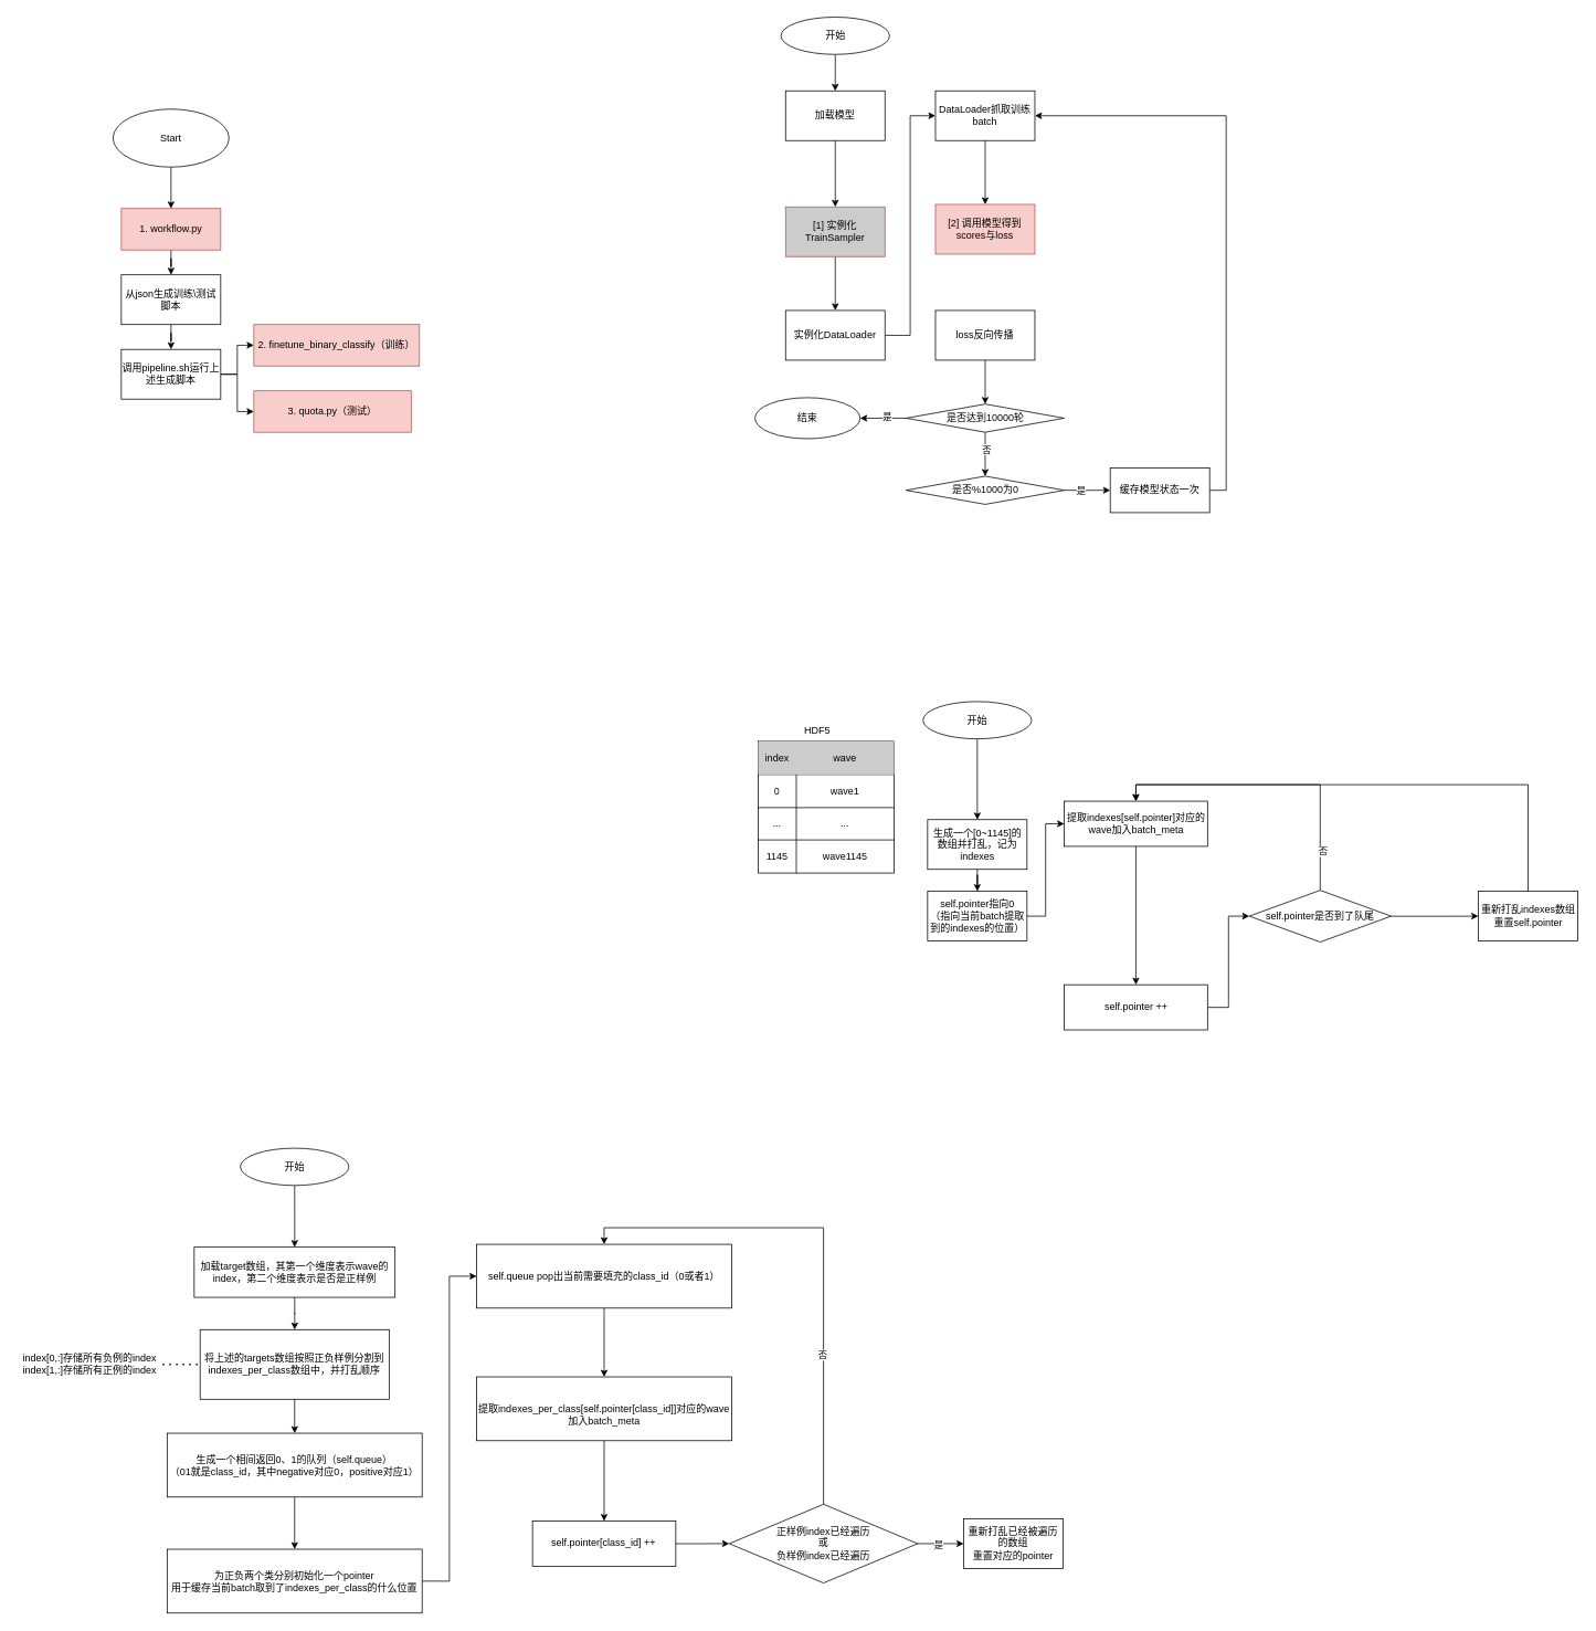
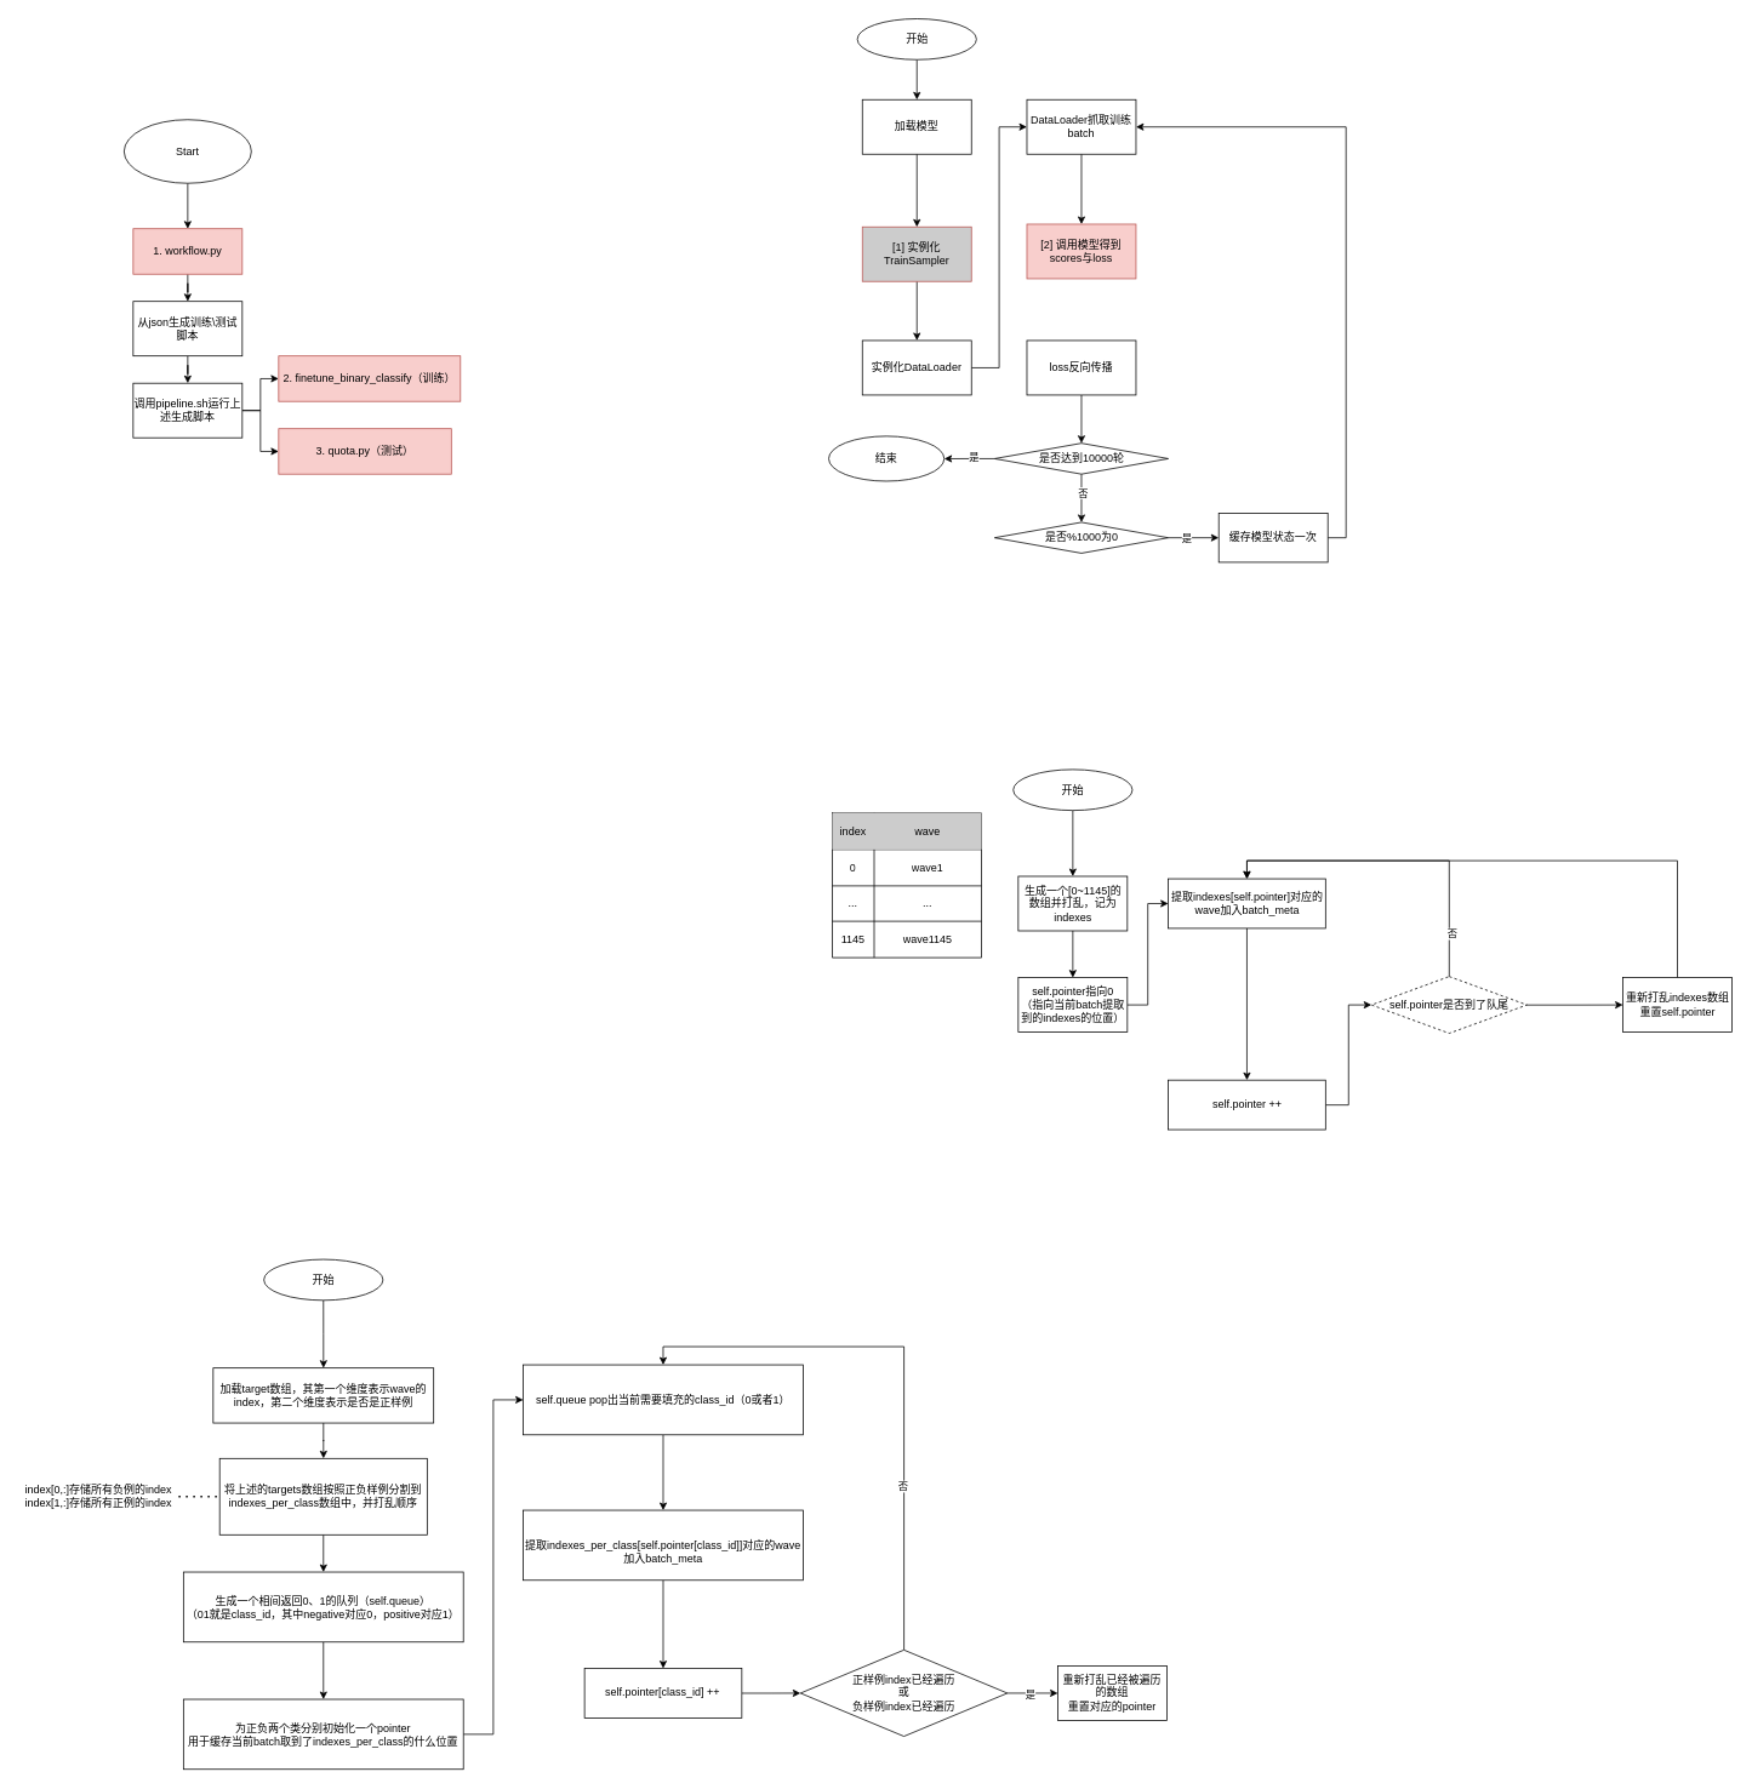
- <mxCell id="54" value="HDF5" style="text;html=1;align=center;verticalAlign=middle;resizable=0;points=[];autosize=1;strokeColor=none;fillColor=none;" vertex="1" parent="1"><mxGeometry x="961" y="868" width="49" height="26" as="geometry" /></mxCell>
- <mxCell id="40" value="生成一个[0~1145]的数组并打乱，记为indexes" style="whiteSpace=wrap;html=1;" vertex="1" parent="1"><mxGeometry x="1119.5" y="988.5" width="120" height="60" as="geometry" /></mxCell>
+ <mxCell id="40" value="生成一个[0~1145]的数组并打乱，记为indexes" style="whiteSpace=wrap;html=1;" vertex="1" parent="1"><mxGeometry x="1119.5" y="963.5" width="120" height="60" as="geometry" /></mxCell>
- <mxCell id="64" value="self.pointer是否到了队尾" style="rhombus;whiteSpace=wrap;html=1;" vertex="1" parent="1"><mxGeometry x="1508" y="1073.75" width="171" height="62.5" as="geometry" /></mxCell>
+ <mxCell id="64" value="self.pointer是否到了队尾" style="rhombus;whiteSpace=wrap;html=1;dashed=1;" vertex="1" parent="1"><mxGeometry x="1508" y="1073.75" width="171" height="62.5" as="geometry" /></mxCell>
